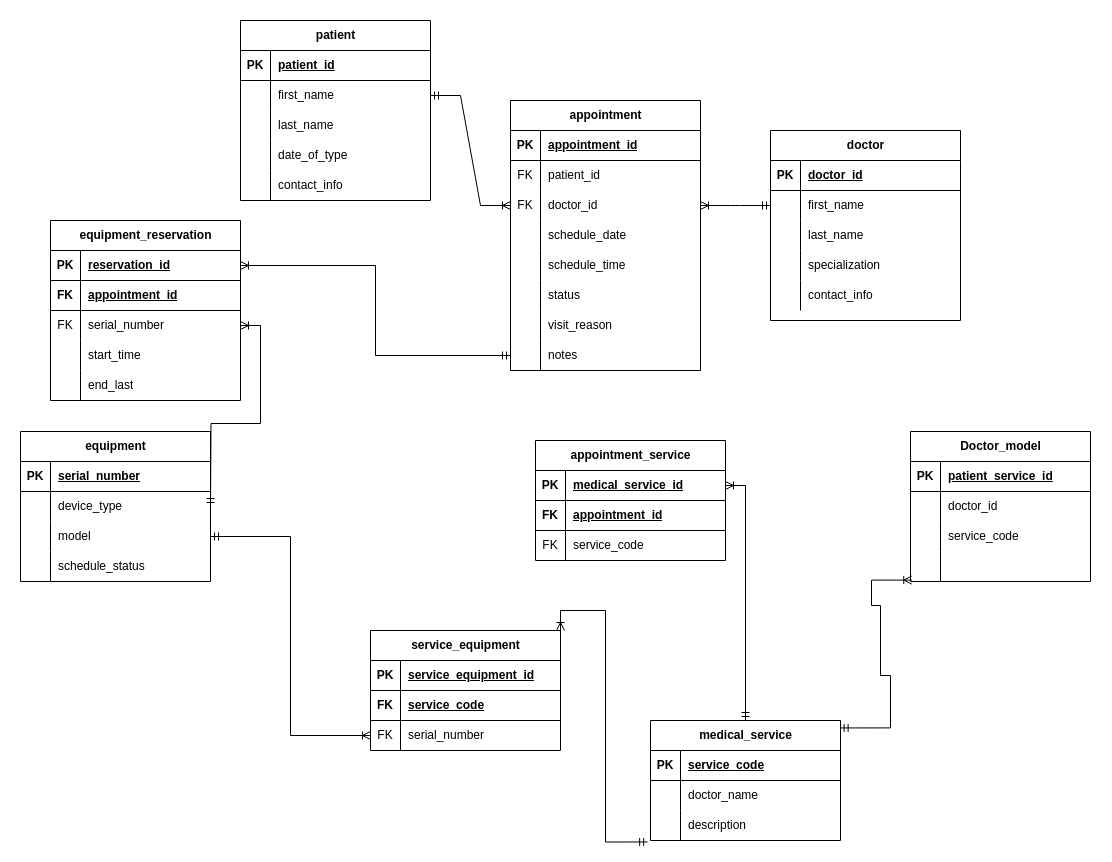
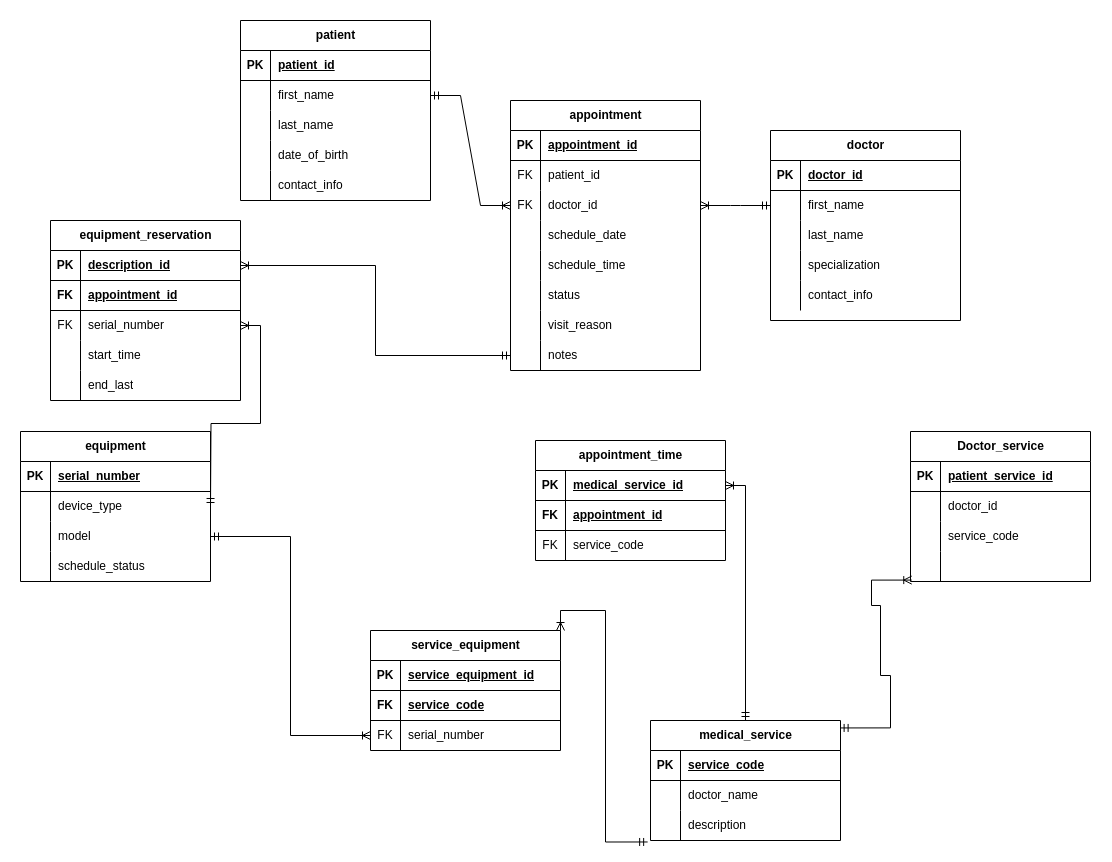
- <mxCell id="56" value="date_of_type" style="shape=partialRectangle;connectable=0;fillColor=none;top=0;left=0;bottom=0;right=0;align=left;spacingLeft=6;overflow=hidden;whiteSpace=wrap;html=1;" parent="54" vertex="1"><mxGeometry x="30" width="160" height="30" as="geometry"><mxRectangle width="160" height="30" as="alternateBounds" /></mxGeometry></mxCell>
+ <mxCell id="56" value="date_of_birth" style="shape=partialRectangle;connectable=0;fillColor=none;top=0;left=0;bottom=0;right=0;align=left;spacingLeft=6;overflow=hidden;whiteSpace=wrap;html=1;" parent="54" vertex="1"><mxGeometry x="30" width="160" height="30" as="geometry"><mxRectangle width="160" height="30" as="alternateBounds" /></mxGeometry></mxCell>
- <mxCell id="96" value="reservation_id" style="shape=partialRectangle;connectable=0;fillColor=none;top=0;left=0;bottom=0;right=0;align=left;spacingLeft=6;fontStyle=5;overflow=hidden;whiteSpace=wrap;html=1;" parent="94" vertex="1"><mxGeometry x="30" width="160" height="30" as="geometry"><mxRectangle width="160" height="30" as="alternateBounds" /></mxGeometry></mxCell>
+ <mxCell id="96" value="description_id" style="shape=partialRectangle;connectable=0;fillColor=none;top=0;left=0;bottom=0;right=0;align=left;spacingLeft=6;fontStyle=5;overflow=hidden;whiteSpace=wrap;html=1;" parent="94" vertex="1"><mxGeometry x="30" width="160" height="30" as="geometry"><mxRectangle width="160" height="30" as="alternateBounds" /></mxGeometry></mxCell>
- <mxCell id="125" value="Doctor_model" style="shape=table;startSize=30;container=1;collapsible=1;childLayout=tableLayout;fixedRows=1;rowLines=0;fontStyle=1;align=center;resizeLast=1;html=1;" parent="1" vertex="1"><mxGeometry x="910" y="431" width="180" height="150" as="geometry" /></mxCell>
+ <mxCell id="125" value="Doctor_service" style="shape=table;startSize=30;container=1;collapsible=1;childLayout=tableLayout;fixedRows=1;rowLines=0;fontStyle=1;align=center;resizeLast=1;html=1;" parent="1" vertex="1"><mxGeometry x="910" y="431" width="180" height="150" as="geometry" /></mxCell>
- <mxCell id="82" value="appointment_service" style="shape=table;startSize=30;container=1;collapsible=1;childLayout=tableLayout;fixedRows=1;rowLines=0;fontStyle=1;align=center;resizeLast=1;html=1;" parent="1" vertex="1"><mxGeometry x="535" y="440" width="190" height="120" as="geometry" /></mxCell>
+ <mxCell id="82" value="appointment_time" style="shape=table;startSize=30;container=1;collapsible=1;childLayout=tableLayout;fixedRows=1;rowLines=0;fontStyle=1;align=center;resizeLast=1;html=1;" parent="1" vertex="1"><mxGeometry x="535" y="440" width="190" height="120" as="geometry" /></mxCell>
